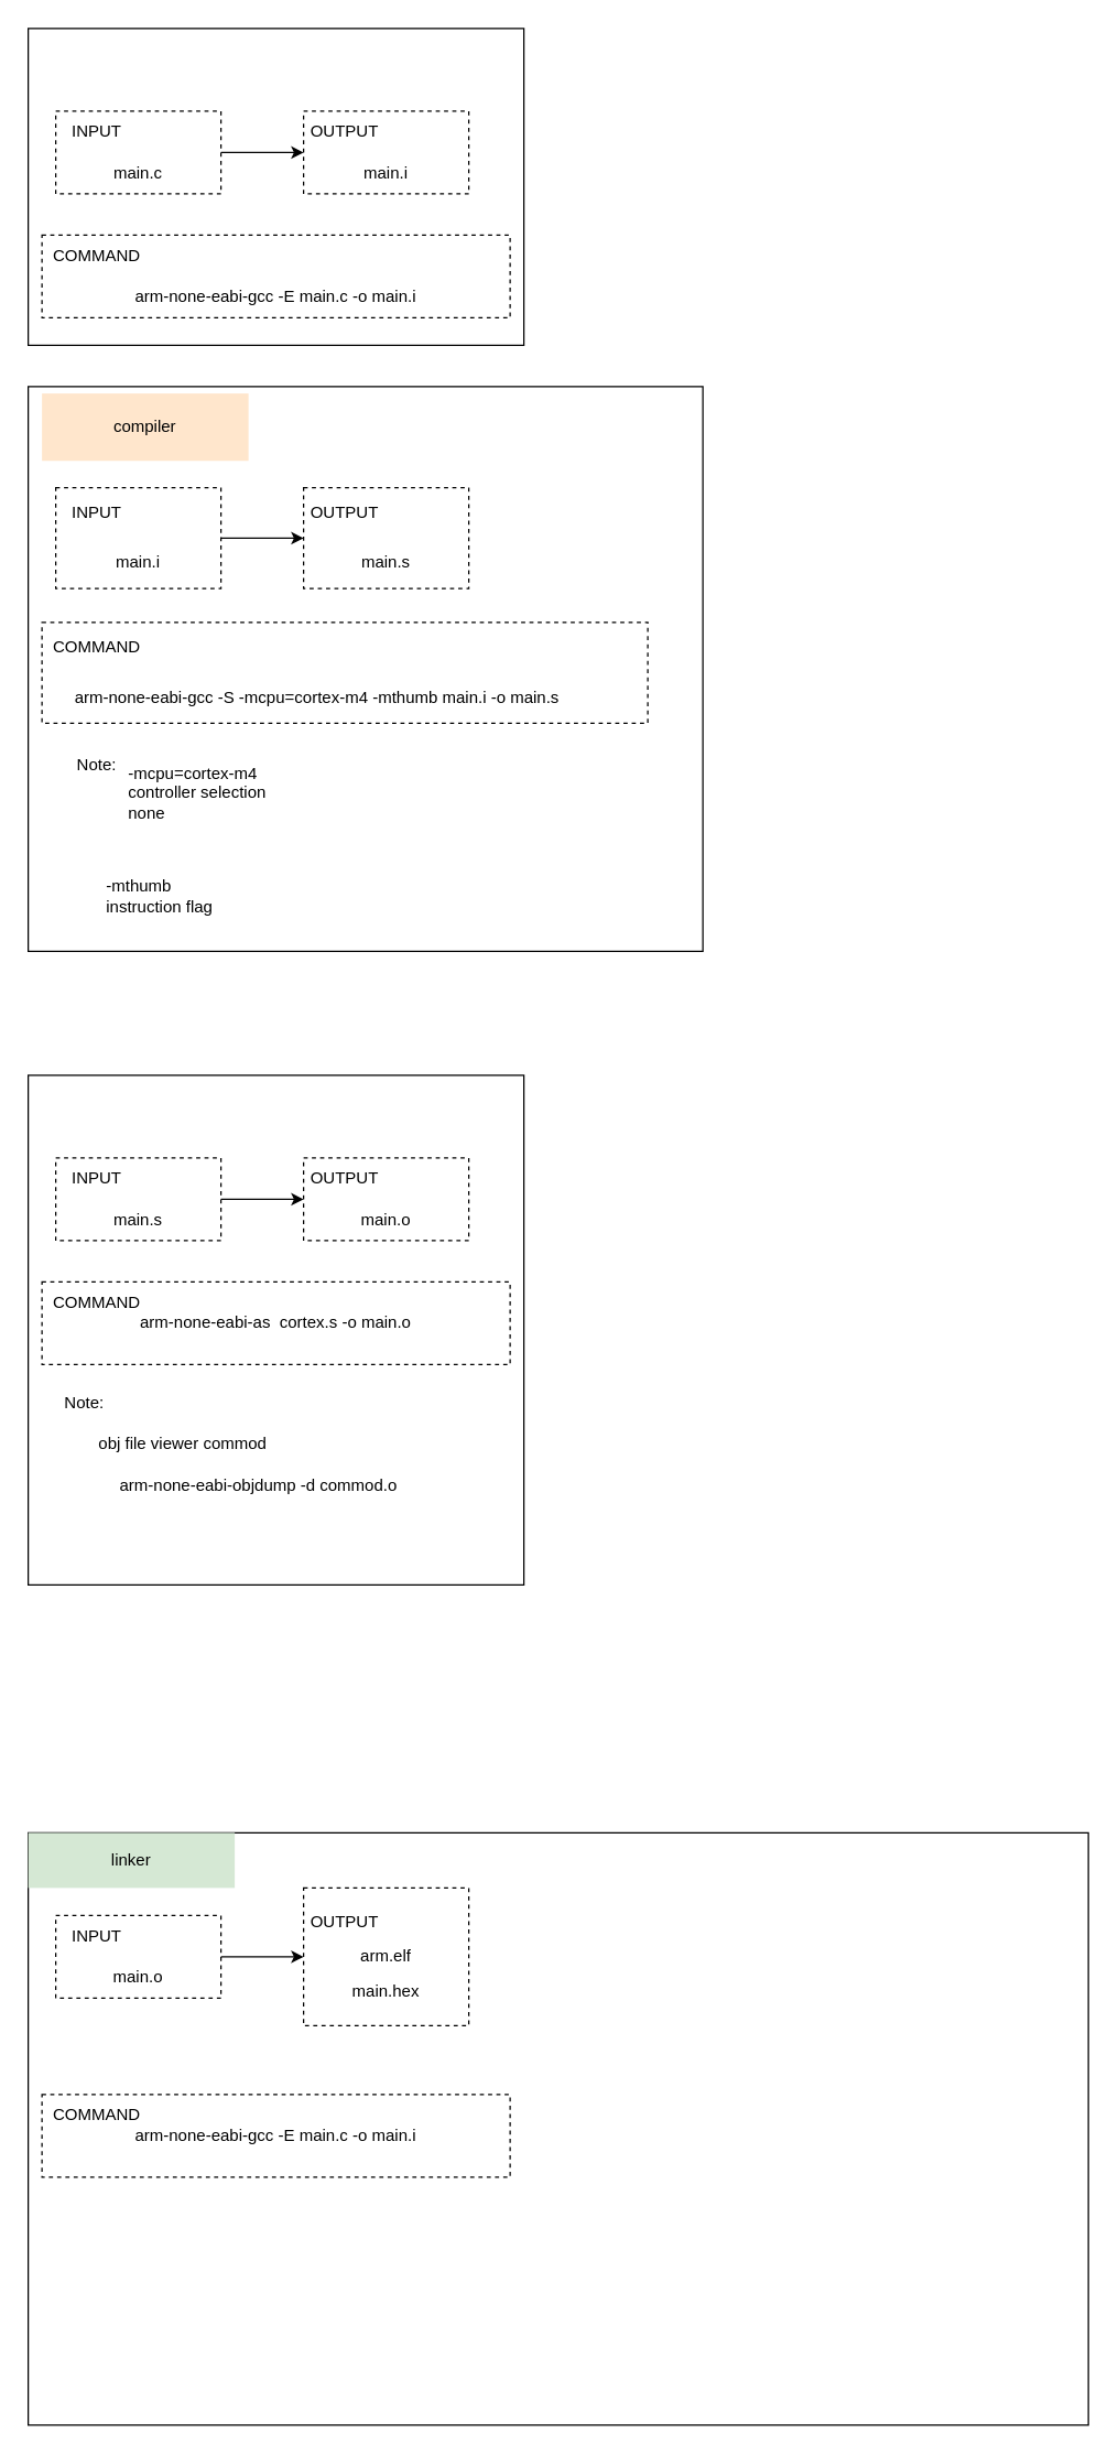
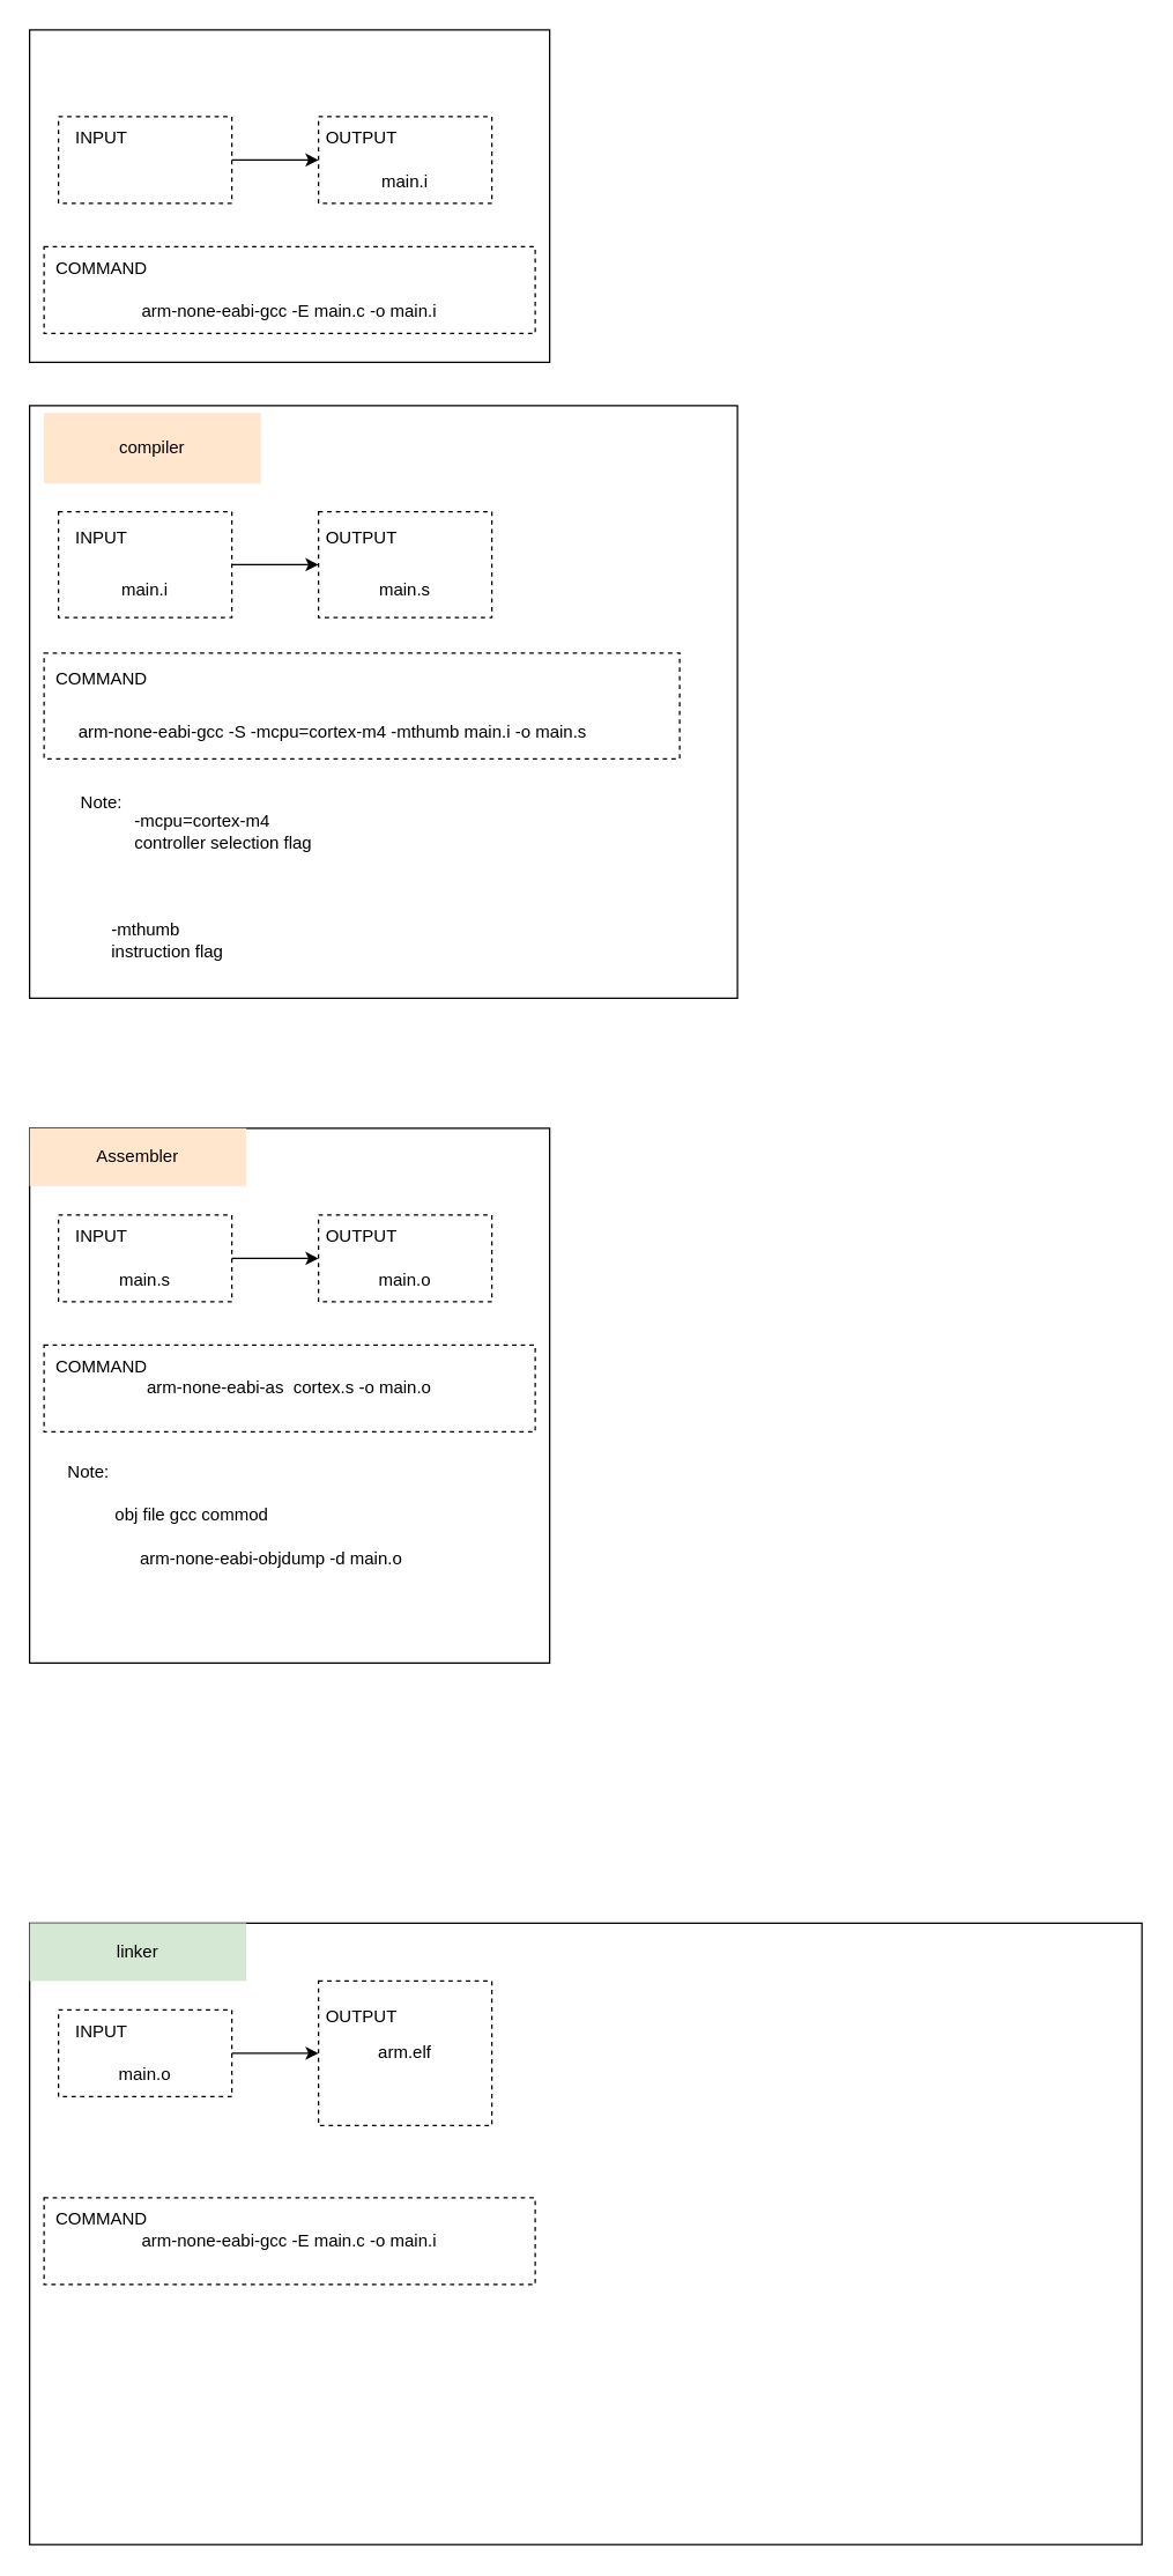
- <mxCell id="7" value="main.c" style="text;html=1;align=center;verticalAlign=middle;whiteSpace=wrap;rounded=0;" parent="4" vertex="1"><mxGeometry x="30" y="30" width="60" height="30" as="geometry" /></mxCell>
- <mxCell id="37" value="-mcpu=cortex-m4&amp;nbsp; controller selection none" style="text;html=1;align=left;verticalAlign=middle;whiteSpace=wrap;rounded=0;container=0;" vertex="1" parent="1"><mxGeometry x="91" y="560" width="130" height="30" as="geometry" /></mxCell>
+ <mxCell id="37" value="-mcpu=cortex-m4&amp;nbsp; controller selection flag" style="text;html=1;align=left;verticalAlign=middle;whiteSpace=wrap;rounded=0;container=0;" vertex="1" parent="1"><mxGeometry x="91" y="560" width="130" height="30" as="geometry" /></mxCell>
+ <mxCell id="49" value="Assembler" style="rounded=0;whiteSpace=wrap;html=1;fillColor=#ffe6cc;strokeColor=none;container=0;" vertex="1" parent="1"><mxGeometry x="20" y="780" width="150" height="40" as="geometry" /></mxCell>
- <mxCell id="61" value="obj file viewer commod" style="text;html=1;align=center;verticalAlign=middle;whiteSpace=wrap;rounded=0;container=0;" vertex="1" parent="1"><mxGeometry x="60" y="1030" width="145" height="36.67" as="geometry" /></mxCell>
+ <mxCell id="61" value="obj file gcc commod" style="text;html=1;align=center;verticalAlign=middle;whiteSpace=wrap;rounded=0;container=0;" vertex="1" parent="1"><mxGeometry x="60" y="1030" width="145" height="36.67" as="geometry" /></mxCell>
- <mxCell id="62" value="arm-none-eabi-objdump -d commod.o" style="text;html=1;align=center;verticalAlign=middle;whiteSpace=wrap;rounded=0;container=0;" vertex="1" parent="1"><mxGeometry x="70" y="1060" width="235" height="36.67" as="geometry" /></mxCell>
+ <mxCell id="62" value="arm-none-eabi-objdump -d main.o" style="text;html=1;align=center;verticalAlign=middle;whiteSpace=wrap;rounded=0;container=0;" vertex="1" parent="1"><mxGeometry x="70" y="1060" width="235" height="36.67" as="geometry" /></mxCell>
- <mxCell id="27" value="main.hex" style="text;html=1;align=center;verticalAlign=middle;whiteSpace=wrap;rounded=0;" vertex="1" parent="23"><mxGeometry x="30" y="62.5" width="60" height="25" as="geometry" /></mxCell>
